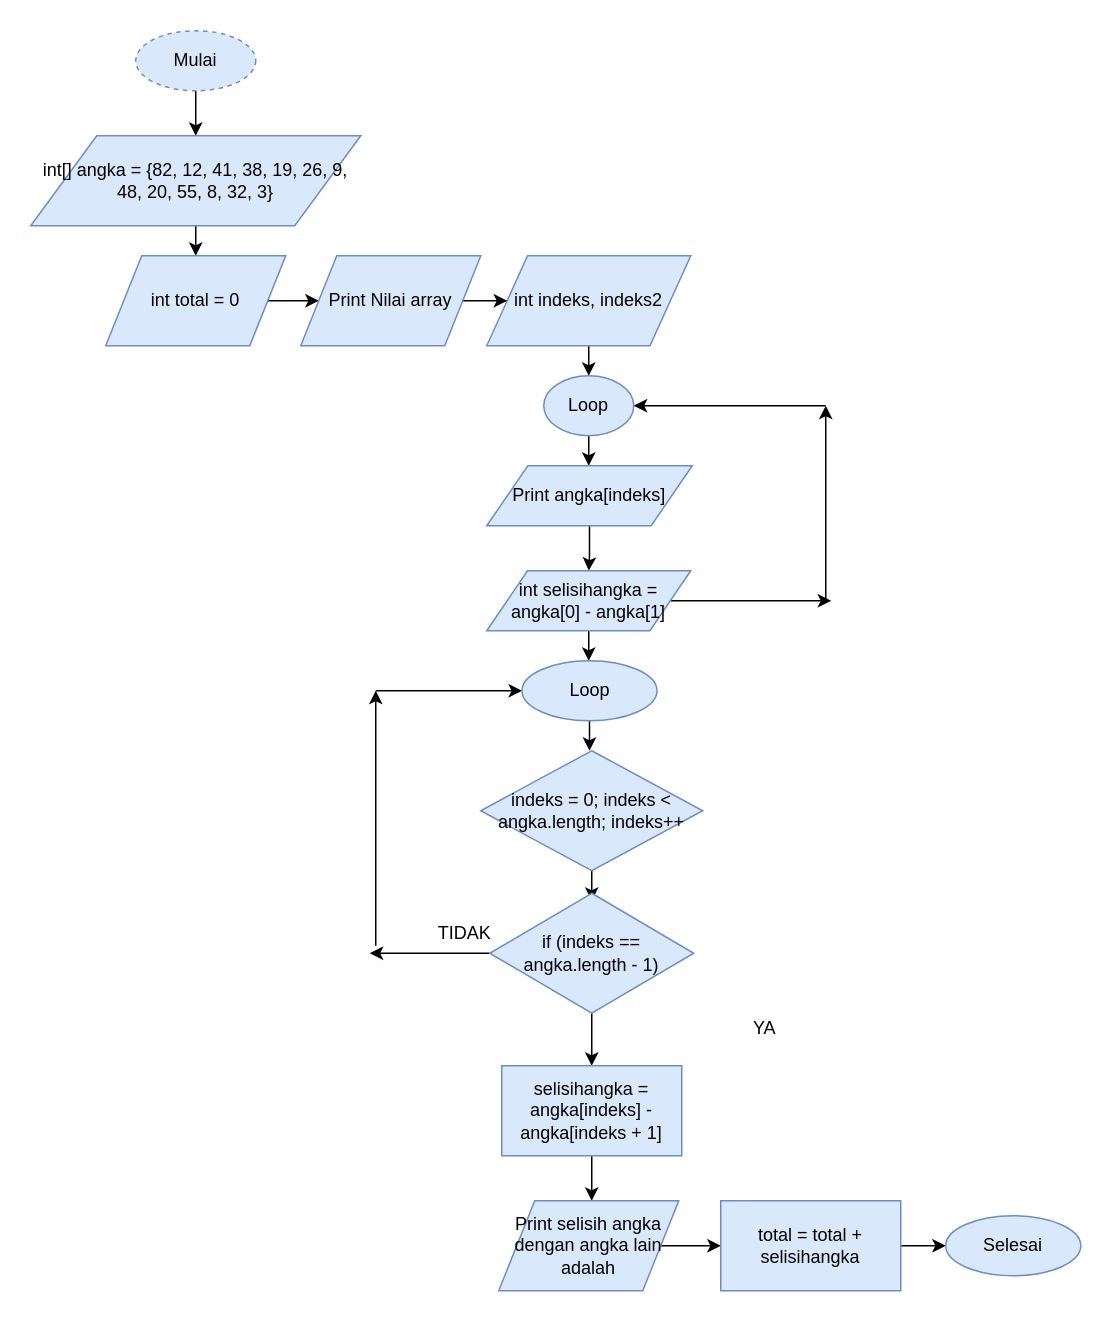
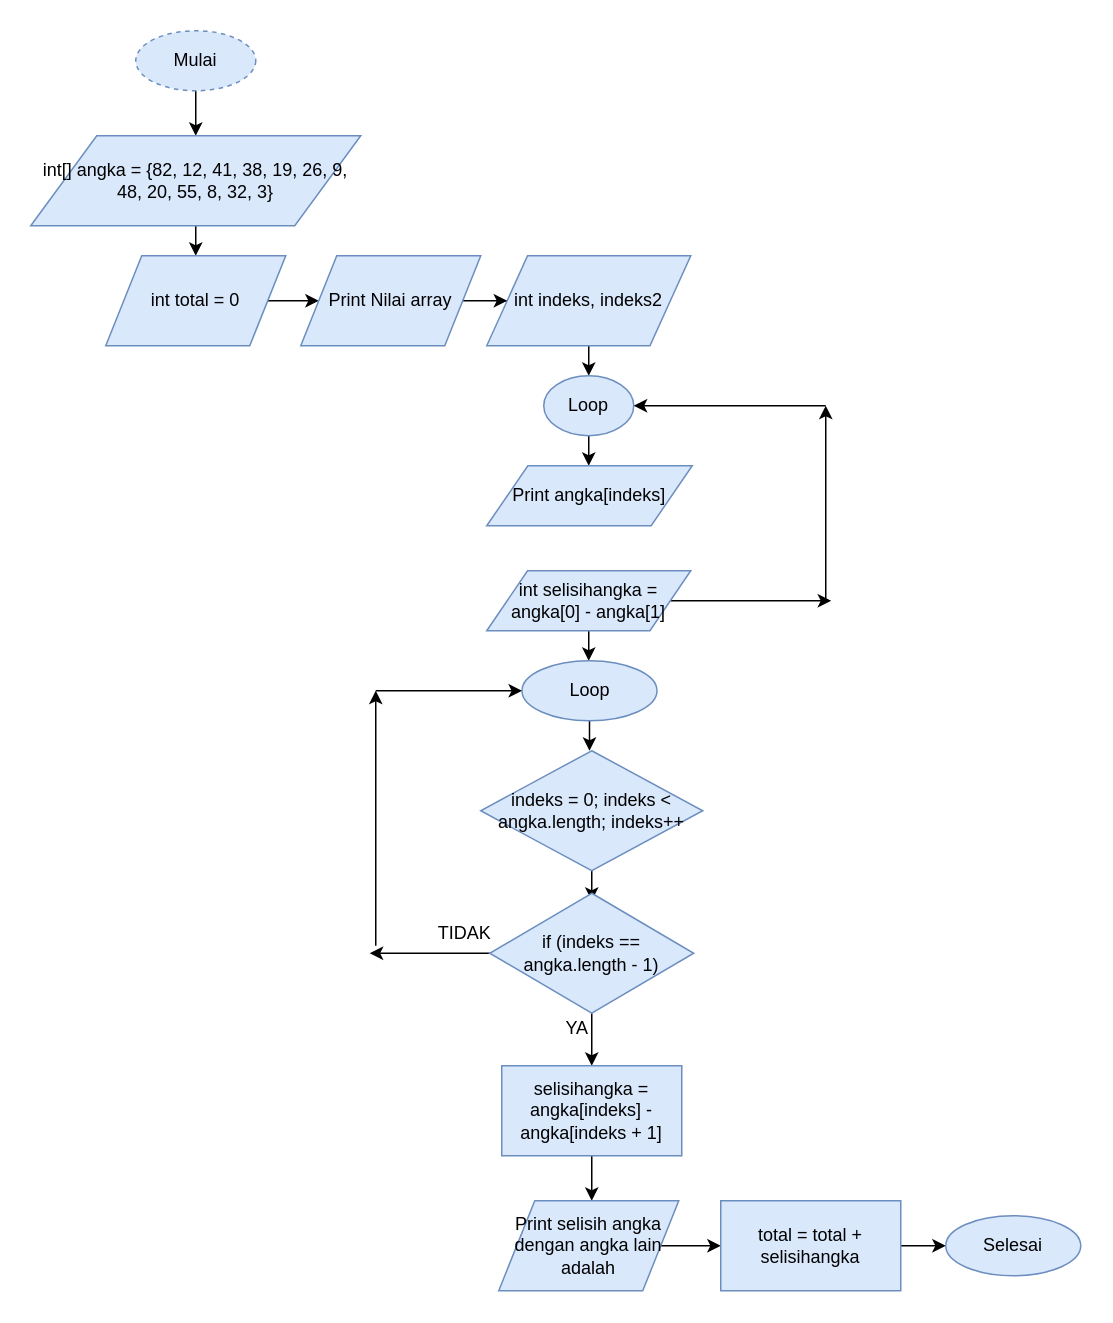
- <mxCell id="14" value="" style="edgeStyle=orthogonalEdgeStyle;rounded=0;orthogonalLoop=1;jettySize=auto;html=1;" edge="1" parent="1" source="15" target="18"><mxGeometry relative="1" as="geometry" /></mxCell>
- <mxCell id="33" value="YA" style="text;html=1;align=center;verticalAlign=middle;resizable=0;points=[];autosize=1;" vertex="1" parent="1"><mxGeometry x="494" y="675" width="30" height="20" as="geometry" /></mxCell>
+ <mxCell id="33" value="YA" style="text;html=1;align=center;verticalAlign=middle;resizable=0;points=[];autosize=1;" vertex="1" parent="1"><mxGeometry x="369" y="675" width="30" height="20" as="geometry" /></mxCell>
